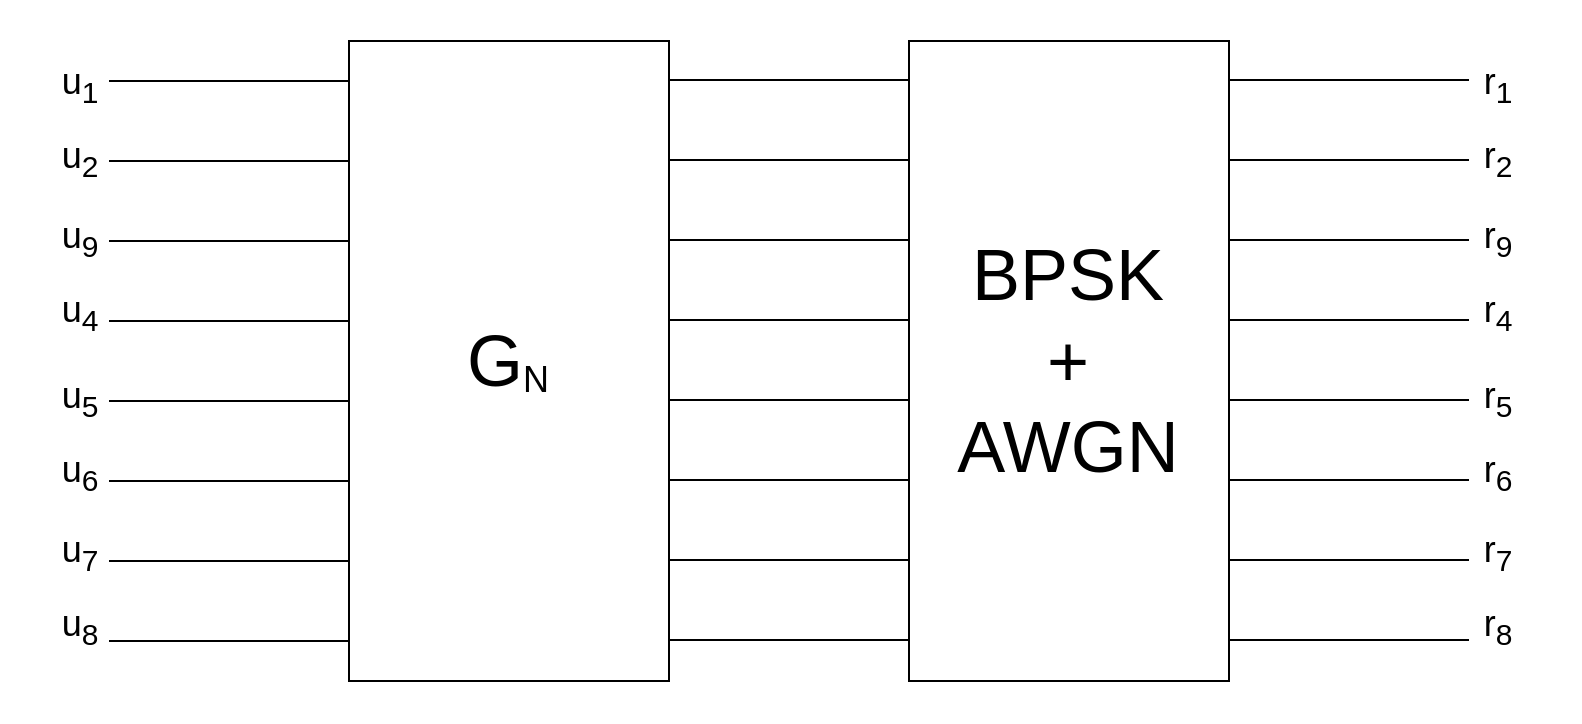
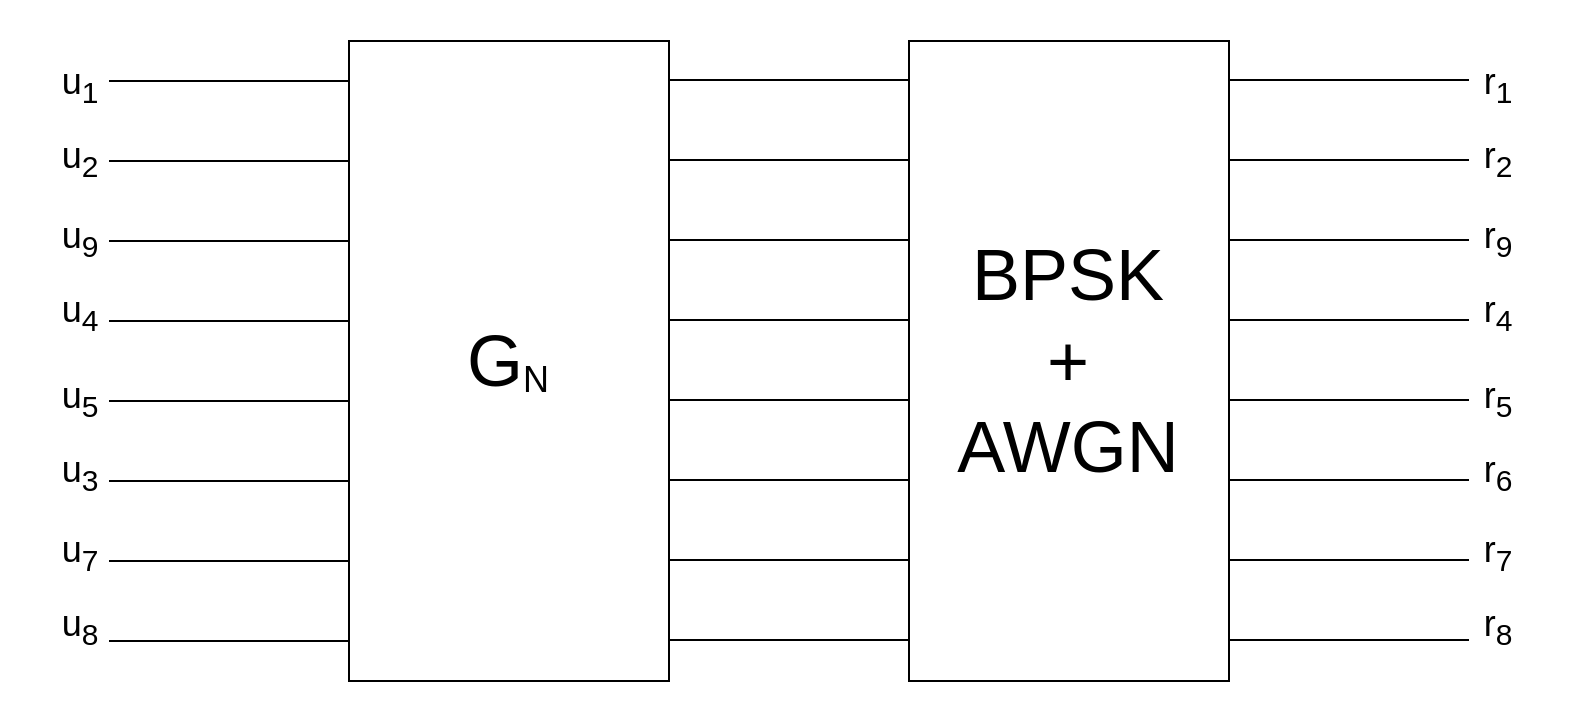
- <mxCell id="33" value="&lt;font style=&quot;font-size: 18px&quot;&gt;u&lt;sub&gt;6&lt;br&gt;&lt;/sub&gt;&lt;/font&gt;" style="text;html=1;strokeColor=none;fillColor=none;align=center;verticalAlign=middle;whiteSpace=wrap;rounded=0;" vertex="1" parent="1"><mxGeometry x="20" y="227" width="40" height="20" as="geometry" /></mxCell>
+ <mxCell id="33" value="&lt;font style=&quot;font-size: 18px&quot;&gt;u&lt;sub&gt;3&lt;br&gt;&lt;/sub&gt;&lt;/font&gt;" style="text;html=1;strokeColor=none;fillColor=none;align=center;verticalAlign=middle;whiteSpace=wrap;rounded=0;" vertex="1" parent="1"><mxGeometry x="20" y="227" width="40" height="20" as="geometry" /></mxCell>
